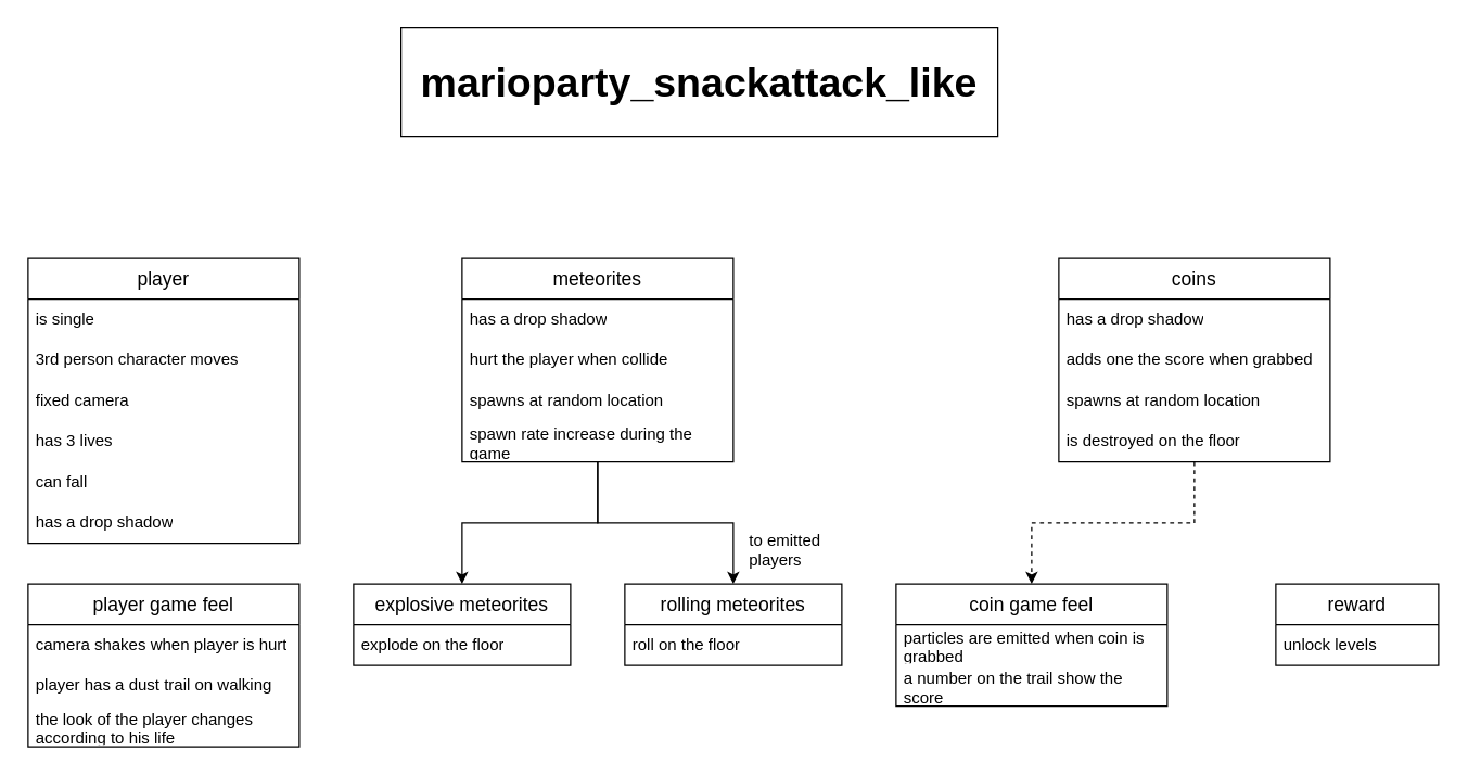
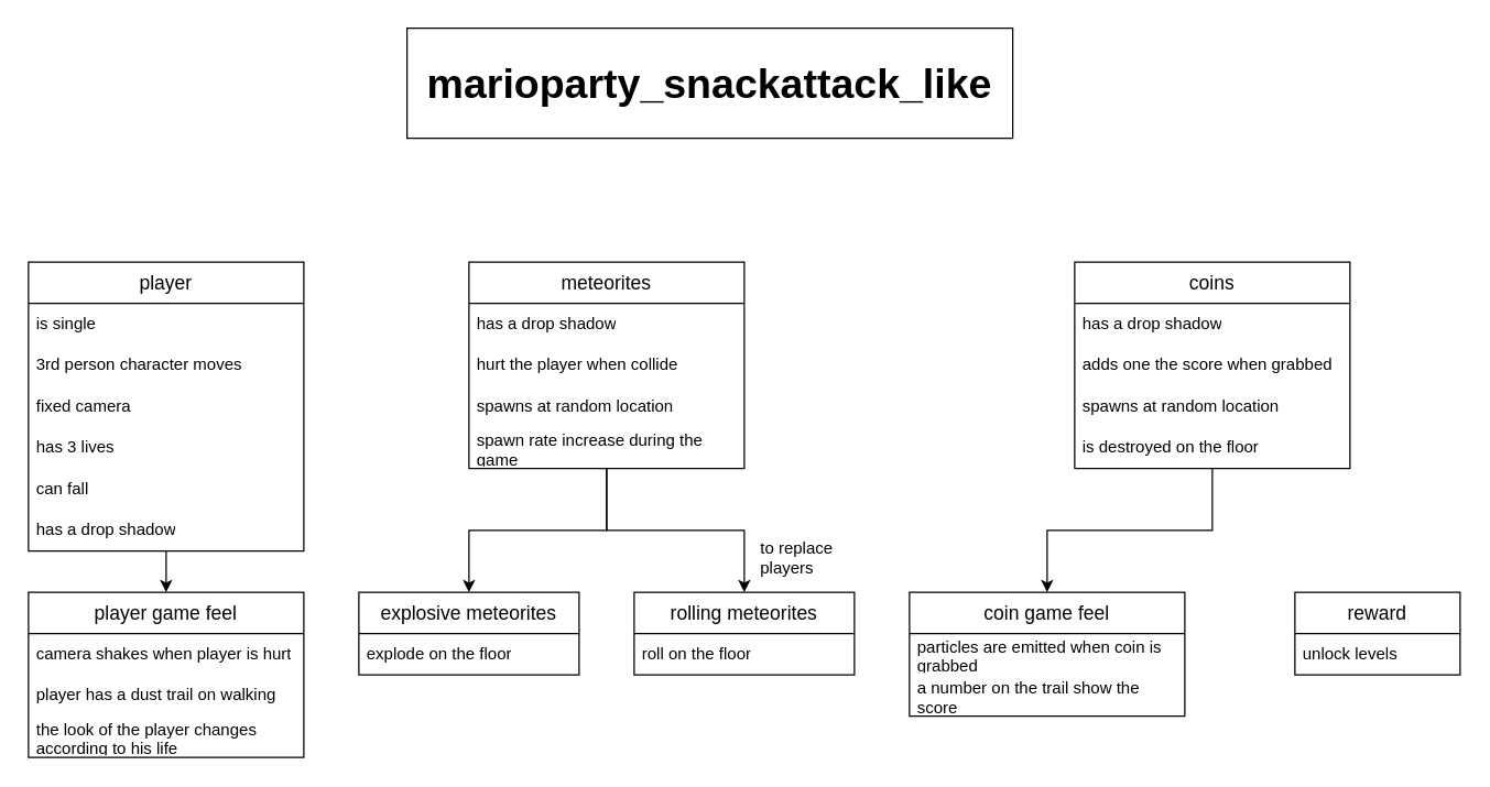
- <mxCell id="22" style="edgeStyle=orthogonalEdgeStyle;rounded=0;orthogonalLoop=1;jettySize=auto;html=1;dashed=1;" edge="1" parent="1" source="23" target="33"><mxGeometry relative="1" as="geometry" /></mxCell>
+ <mxCell id="22" style="edgeStyle=orthogonalEdgeStyle;rounded=0;orthogonalLoop=1;jettySize=auto;html=1;" edge="1" parent="1" source="23" target="33"><mxGeometry relative="1" as="geometry" /></mxCell>
- <mxCell id="28" value="to emitted players" style="text;html=1;align=left;verticalAlign=middle;whiteSpace=wrap;rounded=0;" vertex="1" parent="1"><mxGeometry x="550" y="390" width="60" height="30" as="geometry" /></mxCell>
+ <mxCell id="28" value="to replace players" style="text;html=1;align=left;verticalAlign=middle;whiteSpace=wrap;rounded=0;" vertex="1" parent="1"><mxGeometry x="550" y="390" width="60" height="30" as="geometry" /></mxCell>
+ <mxCell id="3" style="edgeStyle=orthogonalEdgeStyle;rounded=0;orthogonalLoop=1;jettySize=auto;html=1;" edge="1" parent="1" source="4" target="29"><mxGeometry relative="1" as="geometry" /></mxCell>
